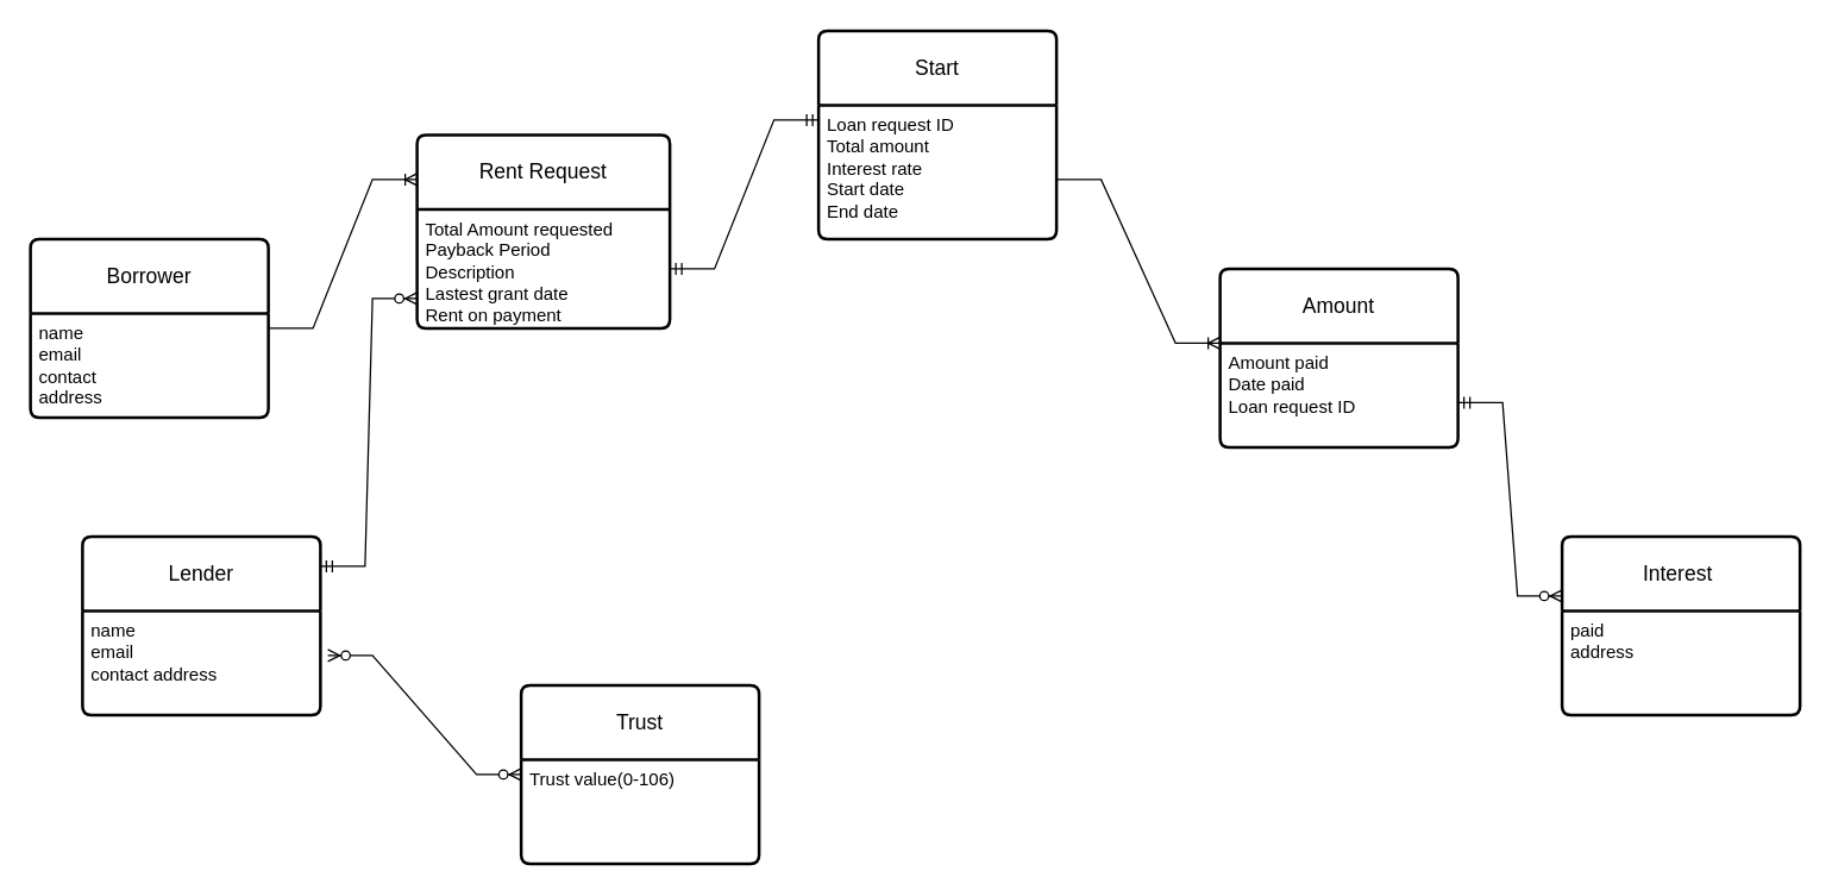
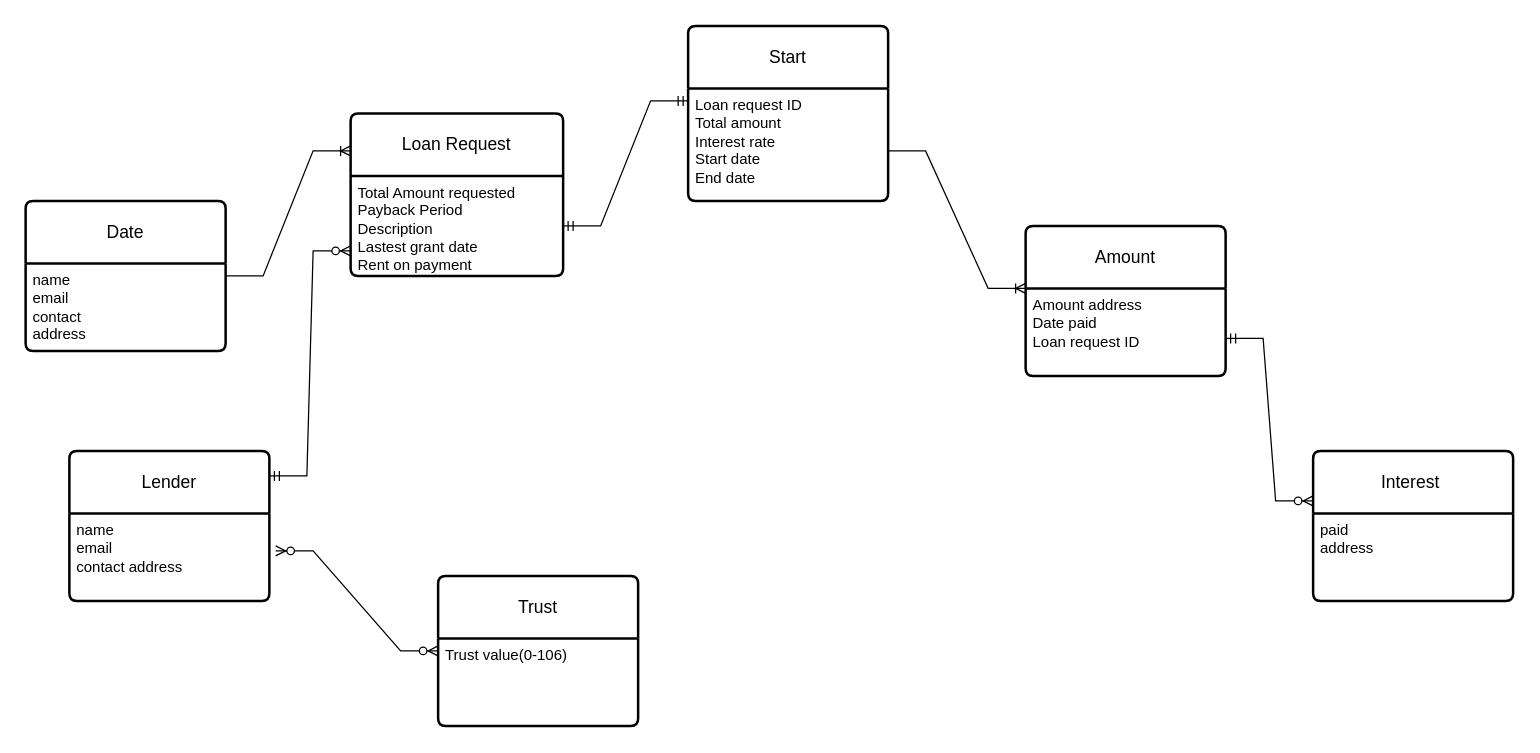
- <mxCell id="2" value="Rent Request" style="swimlane;childLayout=stackLayout;horizontal=1;startSize=50;horizontalStack=0;rounded=1;fontSize=14;fontStyle=0;strokeWidth=2;resizeParent=0;resizeLast=1;shadow=0;dashed=0;align=center;arcSize=4;whiteSpace=wrap;html=1;" vertex="1" parent="1"><mxGeometry x="280" y="90" width="170" height="130" as="geometry" /></mxCell>
+ <mxCell id="2" value="Loan Request" style="swimlane;childLayout=stackLayout;horizontal=1;startSize=50;horizontalStack=0;rounded=1;fontSize=14;fontStyle=0;strokeWidth=2;resizeParent=0;resizeLast=1;shadow=0;dashed=0;align=center;arcSize=4;whiteSpace=wrap;html=1;" vertex="1" parent="1"><mxGeometry x="280" y="90" width="170" height="130" as="geometry" /></mxCell>
- <mxCell id="14" value="Borrower" style="swimlane;childLayout=stackLayout;horizontal=1;startSize=50;horizontalStack=0;rounded=1;fontSize=14;fontStyle=0;strokeWidth=2;resizeParent=0;resizeLast=1;shadow=0;dashed=0;align=center;arcSize=4;whiteSpace=wrap;html=1;" vertex="1" parent="1"><mxGeometry x="20" y="160" width="160" height="120" as="geometry" /></mxCell>
+ <mxCell id="14" value="Date" style="swimlane;childLayout=stackLayout;horizontal=1;startSize=50;horizontalStack=0;rounded=1;fontSize=14;fontStyle=0;strokeWidth=2;resizeParent=0;resizeLast=1;shadow=0;dashed=0;align=center;arcSize=4;whiteSpace=wrap;html=1;" vertex="1" parent="1"><mxGeometry x="20" y="160" width="160" height="120" as="geometry" /></mxCell>
- <mxCell id="5" value="Amount paid&lt;div&gt;Date paid&lt;/div&gt;&lt;div&gt;Loan request ID&lt;/div&gt;" style="align=left;strokeColor=none;fillColor=none;spacingLeft=4;fontSize=12;verticalAlign=top;resizable=0;rotatable=0;part=1;html=1;" vertex="1" parent="4"><mxGeometry y="50" width="160" height="70" as="geometry" /></mxCell>
+ <mxCell id="5" value="Amount address&lt;div&gt;Date paid&lt;/div&gt;&lt;div&gt;Loan request ID&lt;/div&gt;" style="align=left;strokeColor=none;fillColor=none;spacingLeft=4;fontSize=12;verticalAlign=top;resizable=0;rotatable=0;part=1;html=1;" vertex="1" parent="4"><mxGeometry y="50" width="160" height="70" as="geometry" /></mxCell>
